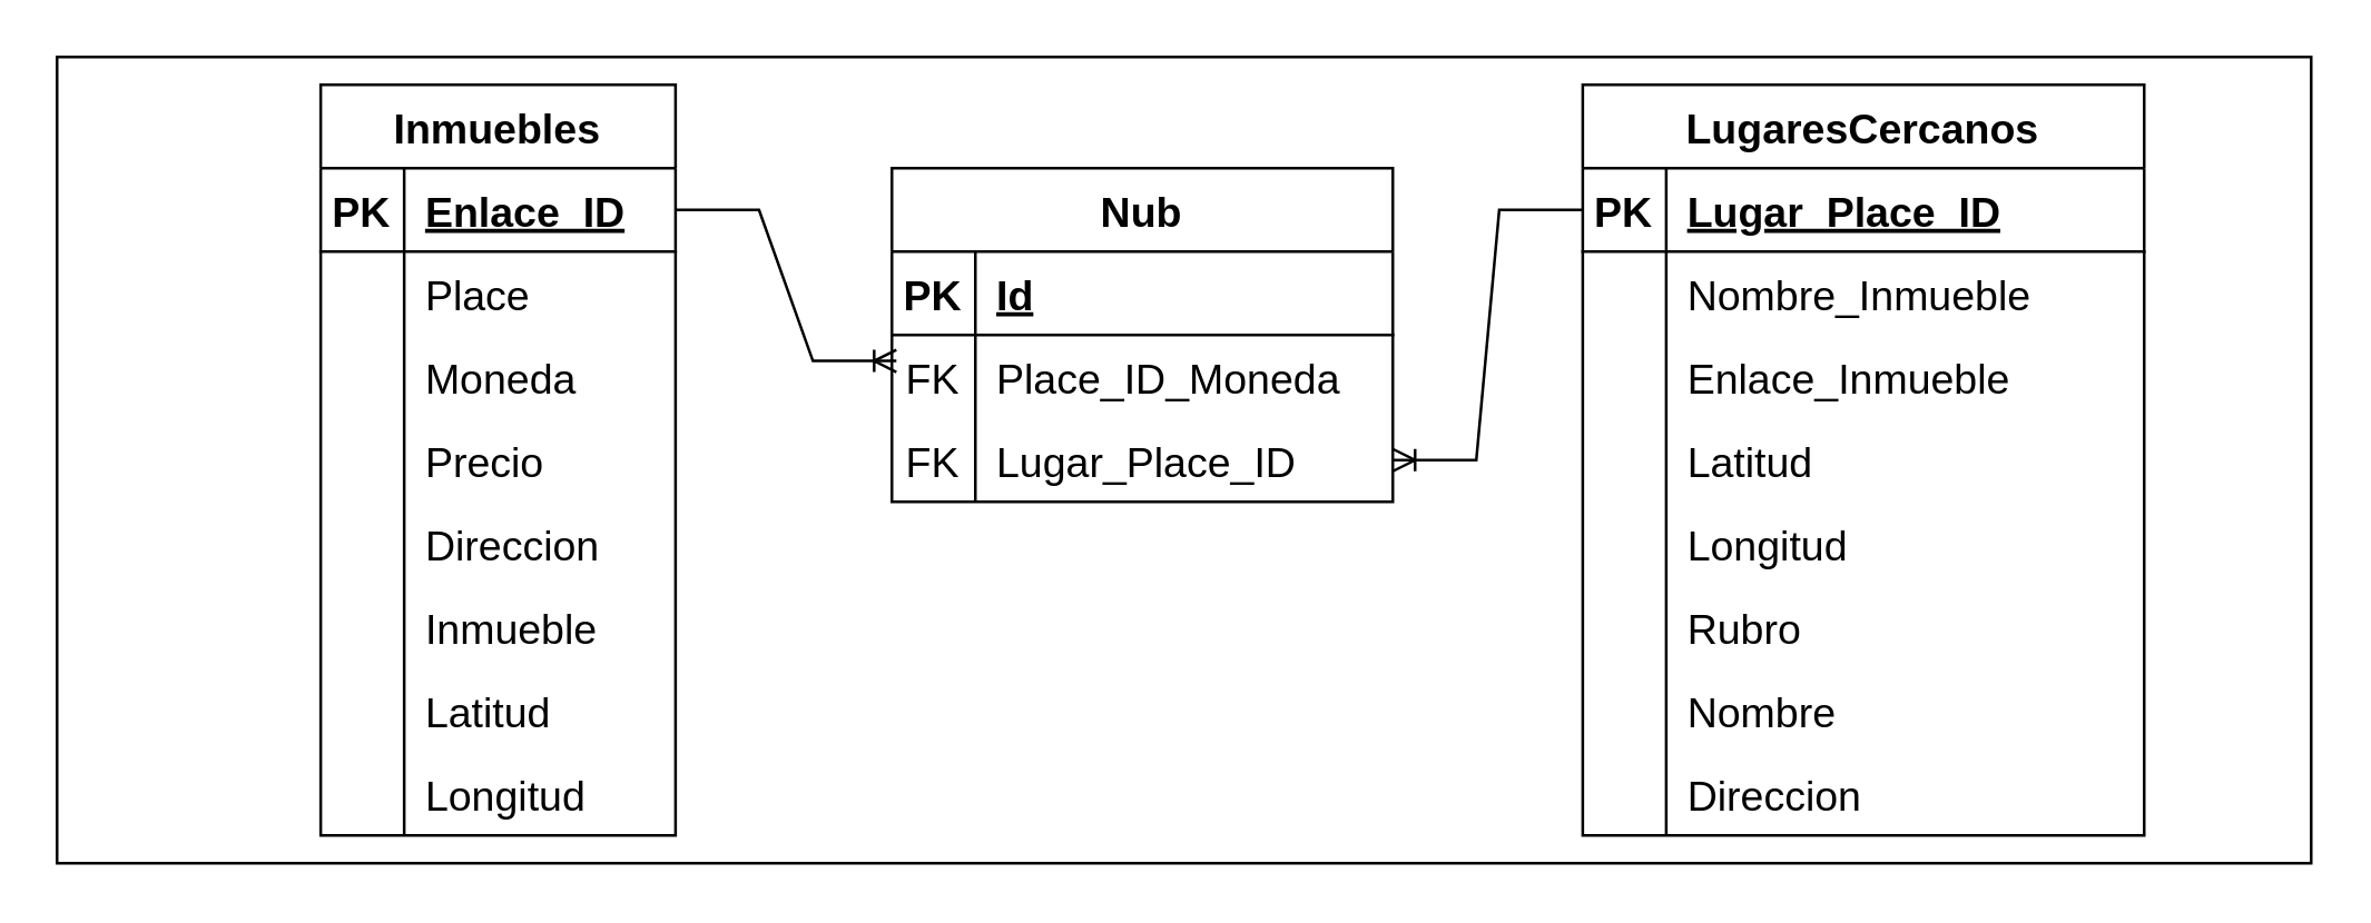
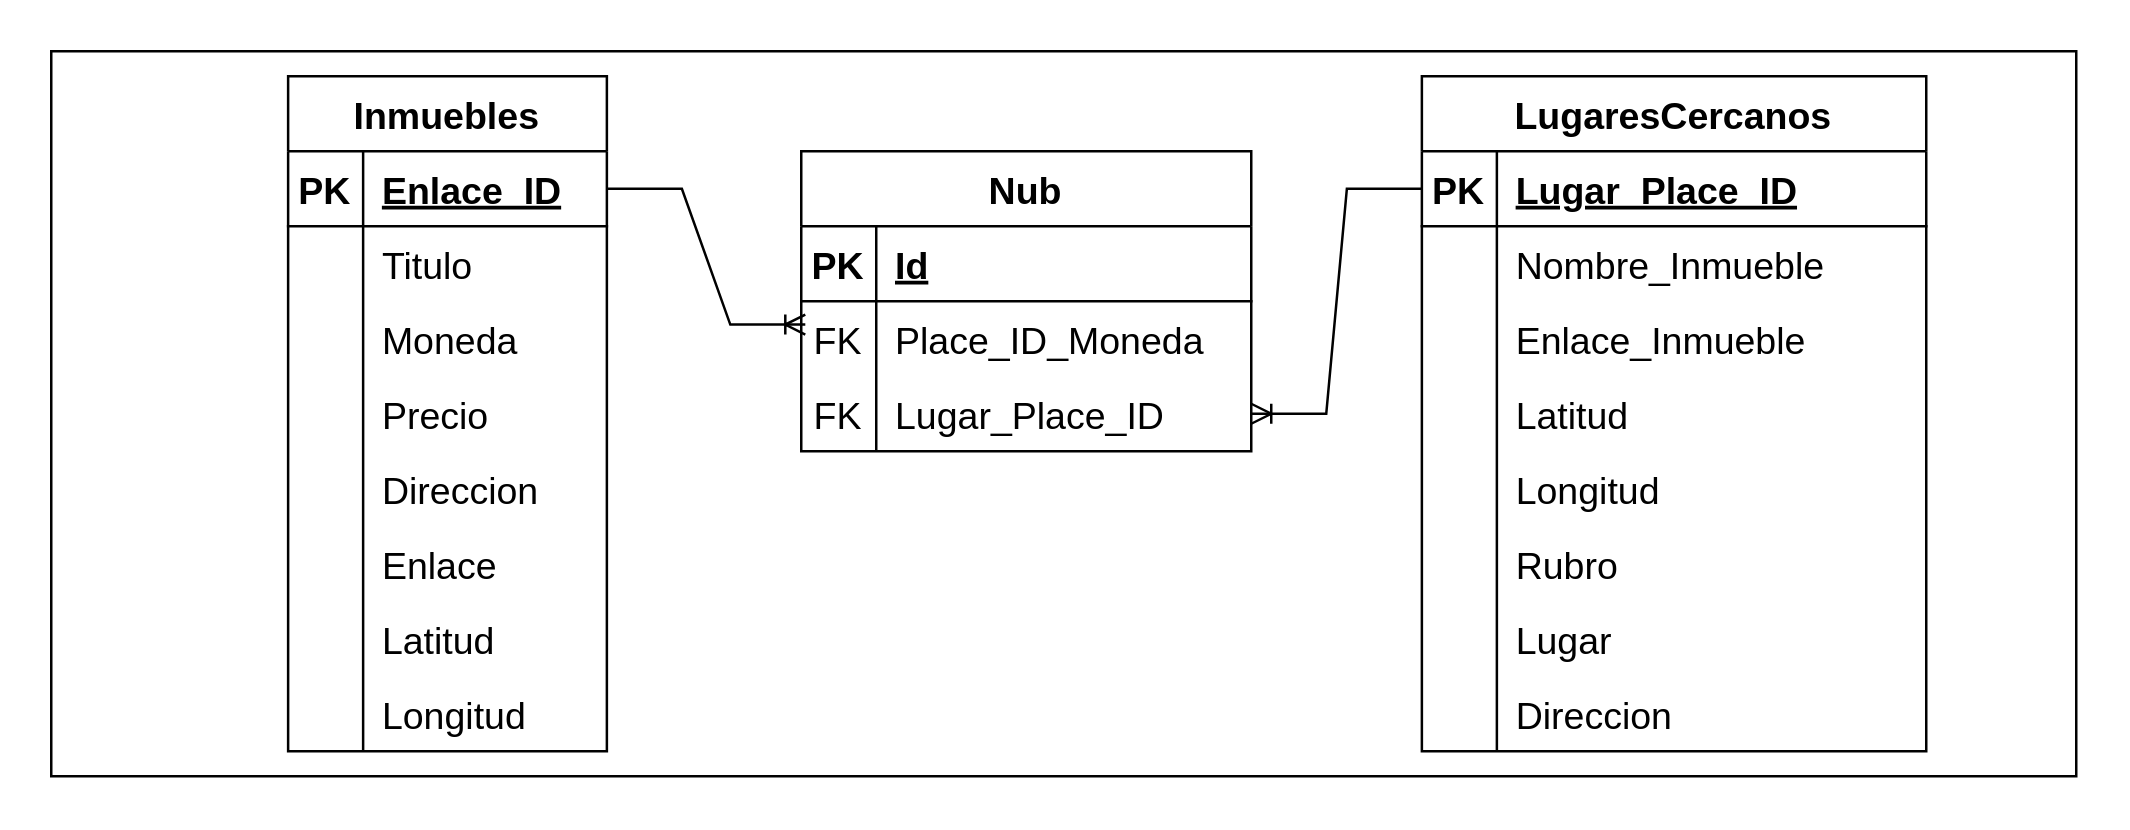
- <mxCell id="9" value="Place" style="shape=partialRectangle;connectable=0;fillColor=none;top=0;left=0;bottom=0;right=0;align=left;spacingLeft=6;overflow=hidden;fontSize=15;" vertex="1" parent="7"><mxGeometry x="30" width="97.5" height="30" as="geometry"><mxRectangle width="97.5" height="30" as="alternateBounds" /></mxGeometry></mxCell>
+ <mxCell id="9" value="Titulo" style="shape=partialRectangle;connectable=0;fillColor=none;top=0;left=0;bottom=0;right=0;align=left;spacingLeft=6;overflow=hidden;fontSize=15;" vertex="1" parent="7"><mxGeometry x="30" width="97.5" height="30" as="geometry"><mxRectangle width="97.5" height="30" as="alternateBounds" /></mxGeometry></mxCell>
- <mxCell id="21" value="Inmueble" style="shape=partialRectangle;connectable=0;fillColor=none;top=0;left=0;bottom=0;right=0;align=left;spacingLeft=6;overflow=hidden;fontSize=15;" vertex="1" parent="19"><mxGeometry x="30" width="97.5" height="30" as="geometry"><mxRectangle width="97.5" height="30" as="alternateBounds" /></mxGeometry></mxCell>
+ <mxCell id="21" value="Enlace" style="shape=partialRectangle;connectable=0;fillColor=none;top=0;left=0;bottom=0;right=0;align=left;spacingLeft=6;overflow=hidden;fontSize=15;" vertex="1" parent="19"><mxGeometry x="30" width="97.5" height="30" as="geometry"><mxRectangle width="97.5" height="30" as="alternateBounds" /></mxGeometry></mxCell>
- <mxCell id="49" value="Nombre" style="shape=partialRectangle;connectable=0;fillColor=none;top=0;left=0;bottom=0;right=0;align=left;spacingLeft=6;overflow=hidden;fontSize=15;" vertex="1" parent="47"><mxGeometry x="30" width="171.75" height="30" as="geometry"><mxRectangle width="171.75" height="30" as="alternateBounds" /></mxGeometry></mxCell>
+ <mxCell id="49" value="Lugar" style="shape=partialRectangle;connectable=0;fillColor=none;top=0;left=0;bottom=0;right=0;align=left;spacingLeft=6;overflow=hidden;fontSize=15;" vertex="1" parent="47"><mxGeometry x="30" width="171.75" height="30" as="geometry"><mxRectangle width="171.75" height="30" as="alternateBounds" /></mxGeometry></mxCell>
